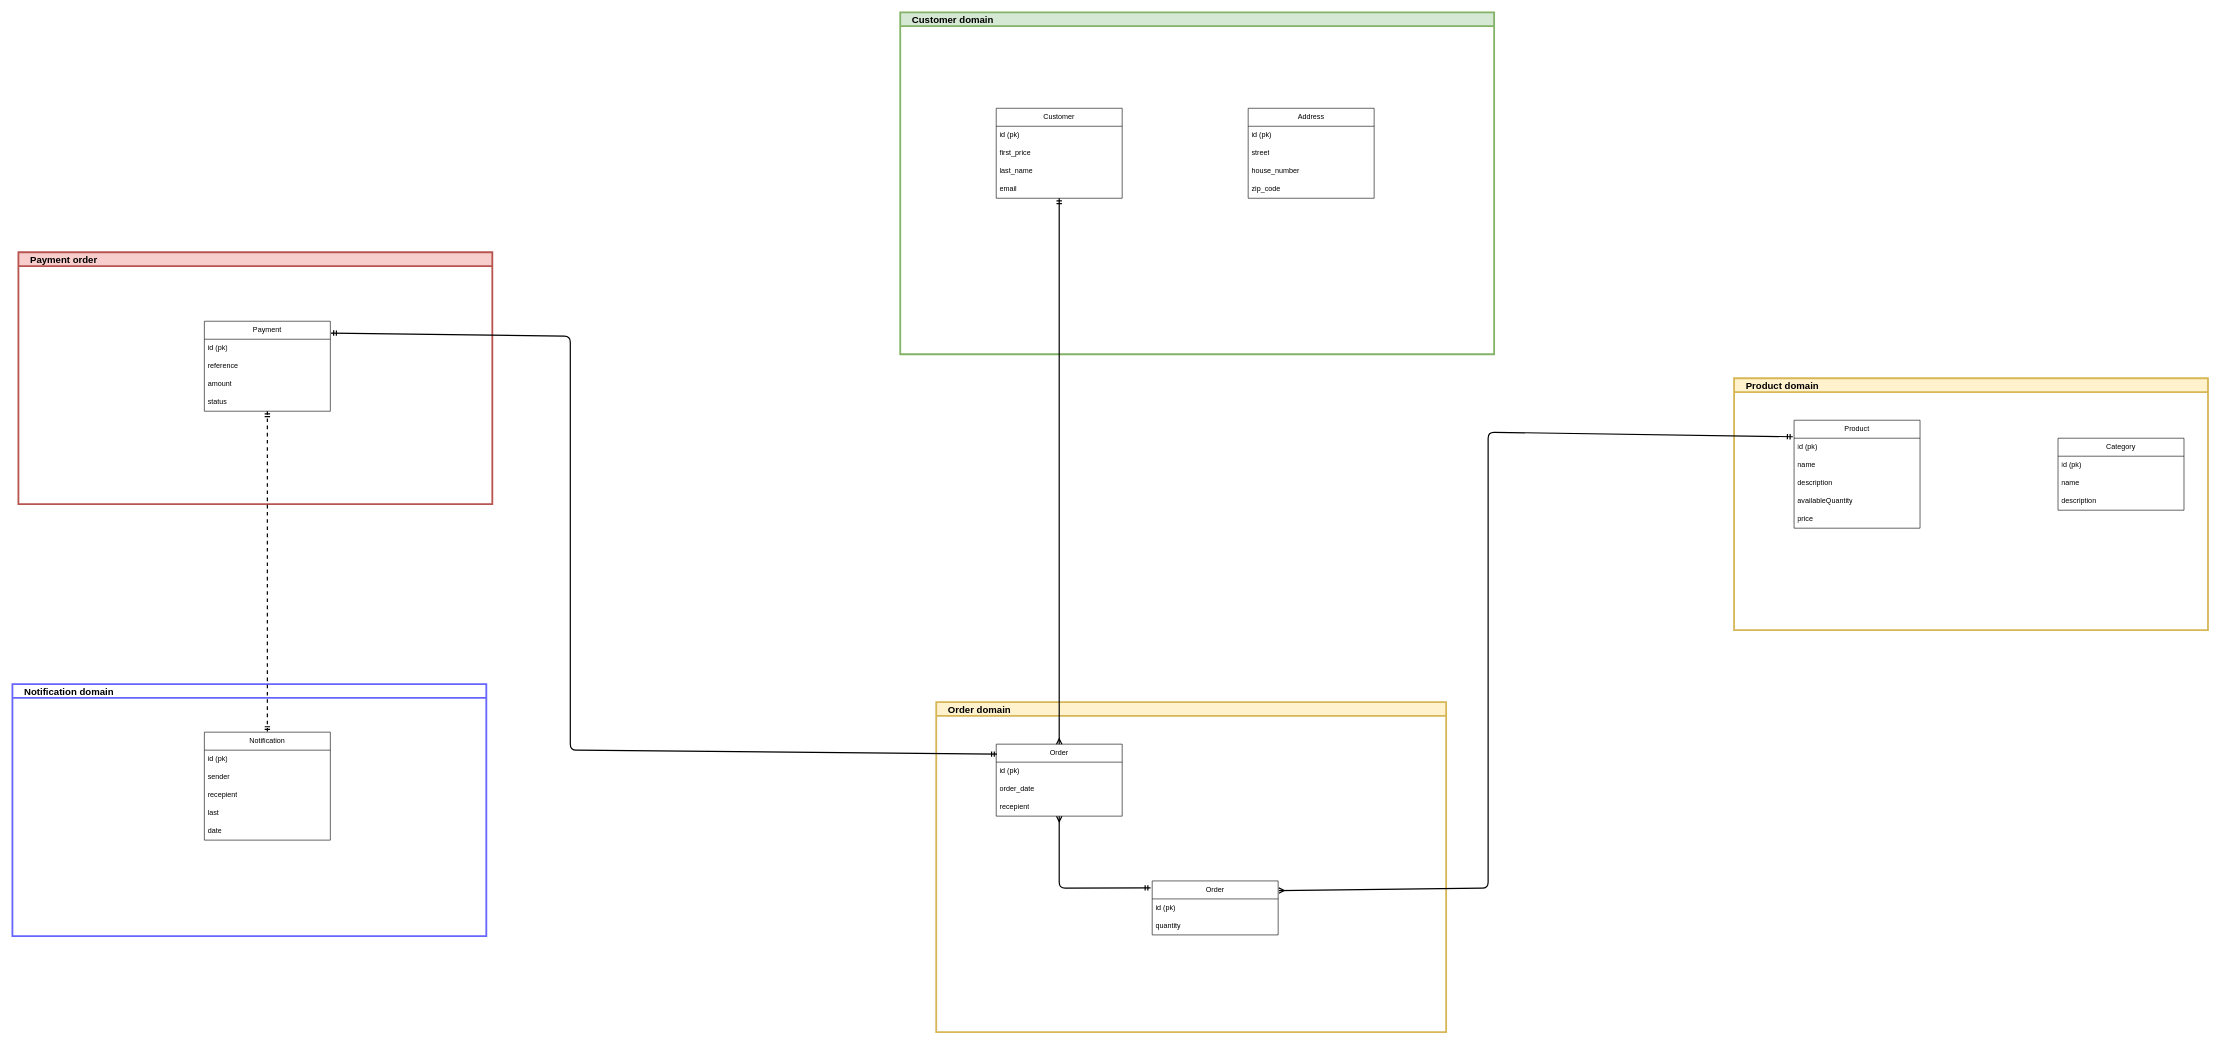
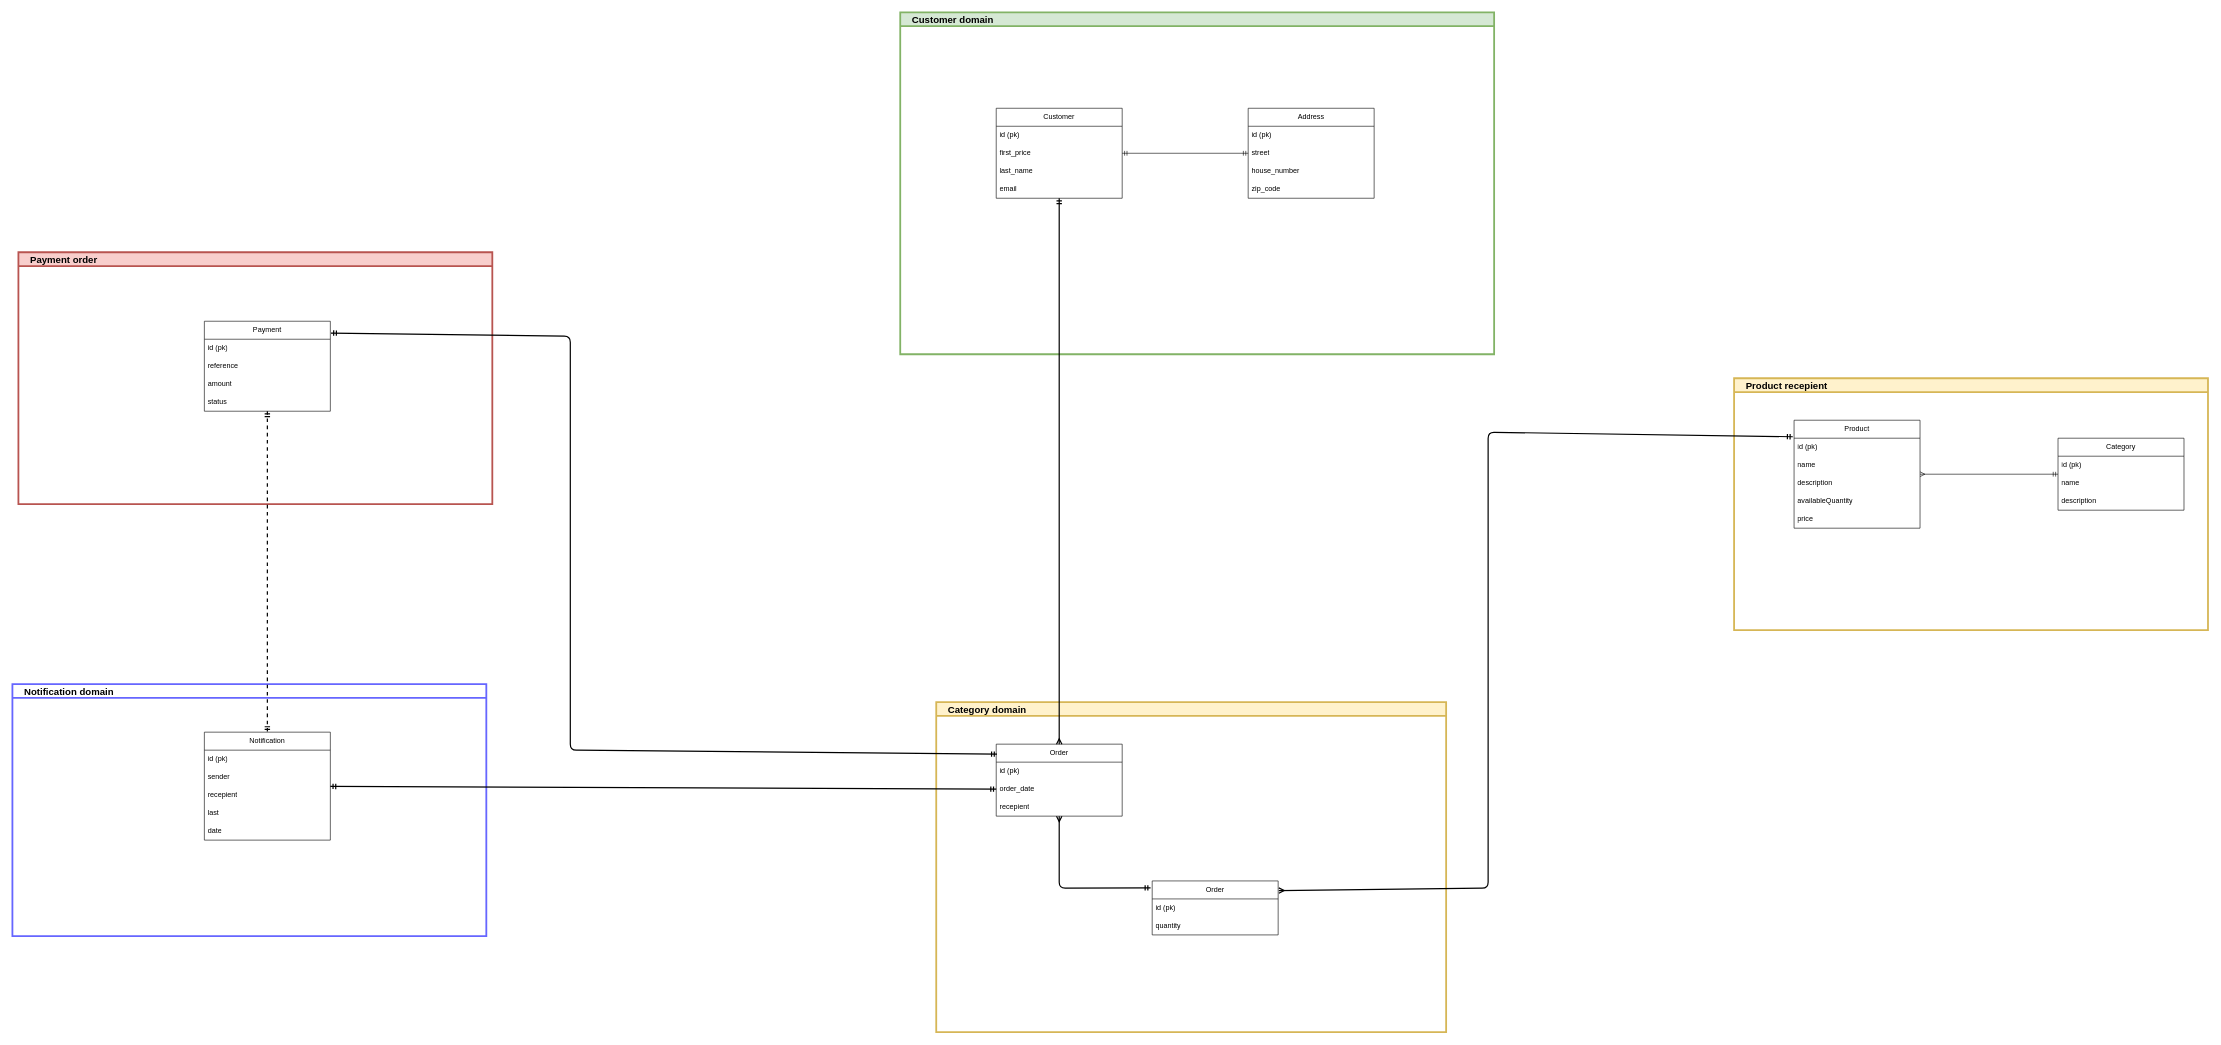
+ <mxCell id="13" style="edgeStyle=none;html=1;entryX=0;entryY=0.5;entryDx=0;entryDy=0;endArrow=ERmandOne;endFill=0;startArrow=ERmandOne;startFill=0;" parent="2" source="3" target="10" edge="1"><mxGeometry relative="1" as="geometry" /></mxCell>
- <mxCell id="40" value="&lt;span style=&quot;font-size: 16px;&quot;&gt;&lt;font color=&quot;#000000&quot;&gt;&amp;nbsp; &amp;nbsp; Product domain&lt;/font&gt;&lt;/span&gt;" style="swimlane;whiteSpace=wrap;html=1;strokeColor=#d6b656;strokeWidth=3;align=left;fillColor=#fff2cc;" parent="1" vertex="1"><mxGeometry x="2890" y="630" width="790" height="420" as="geometry" /></mxCell>
+ <mxCell id="40" value="&lt;span style=&quot;font-size: 16px;&quot;&gt;&lt;font color=&quot;#000000&quot;&gt;&amp;nbsp; &amp;nbsp; Product recepient&lt;/font&gt;&lt;/span&gt;" style="swimlane;whiteSpace=wrap;html=1;strokeColor=#d6b656;strokeWidth=3;align=left;fillColor=#fff2cc;" parent="1" vertex="1"><mxGeometry x="2890" y="630" width="790" height="420" as="geometry" /></mxCell>
+ <mxCell id="41" style="edgeStyle=none;html=1;fontColor=#000000;endArrow=ERmandOne;endFill=0;startArrow=ERmany;startFill=0;" parent="40" source="42" target="48" edge="1"><mxGeometry relative="1" as="geometry" /></mxCell>
- <mxCell id="28" value="&lt;font color=&quot;#000000&quot; style=&quot;font-size: 16px;&quot;&gt;&amp;nbsp; &amp;nbsp; Order domain&lt;/font&gt;" style="swimlane;whiteSpace=wrap;html=1;strokeColor=#d6b656;strokeWidth=3;align=left;fillColor=#fff2cc;" parent="1" vertex="1"><mxGeometry x="1560" y="1170" width="850" height="550" as="geometry" /></mxCell>
+ <mxCell id="28" value="&lt;font color=&quot;#000000&quot; style=&quot;font-size: 16px;&quot;&gt;&amp;nbsp; &amp;nbsp; Category domain&lt;/font&gt;" style="swimlane;whiteSpace=wrap;html=1;strokeColor=#d6b656;strokeWidth=3;align=left;fillColor=#fff2cc;" parent="1" vertex="1"><mxGeometry x="1560" y="1170" width="850" height="550" as="geometry" /></mxCell>
+ <mxCell id="38" style="edgeStyle=none;html=1;entryX=0;entryY=0.5;entryDx=0;entryDy=0;strokeWidth=2;fontSize=16;startArrow=ERmandOne;startFill=0;endArrow=ERmandOne;endFill=0;" parent="1" source="21" target="32" edge="1"><mxGeometry relative="1" as="geometry" /></mxCell>
